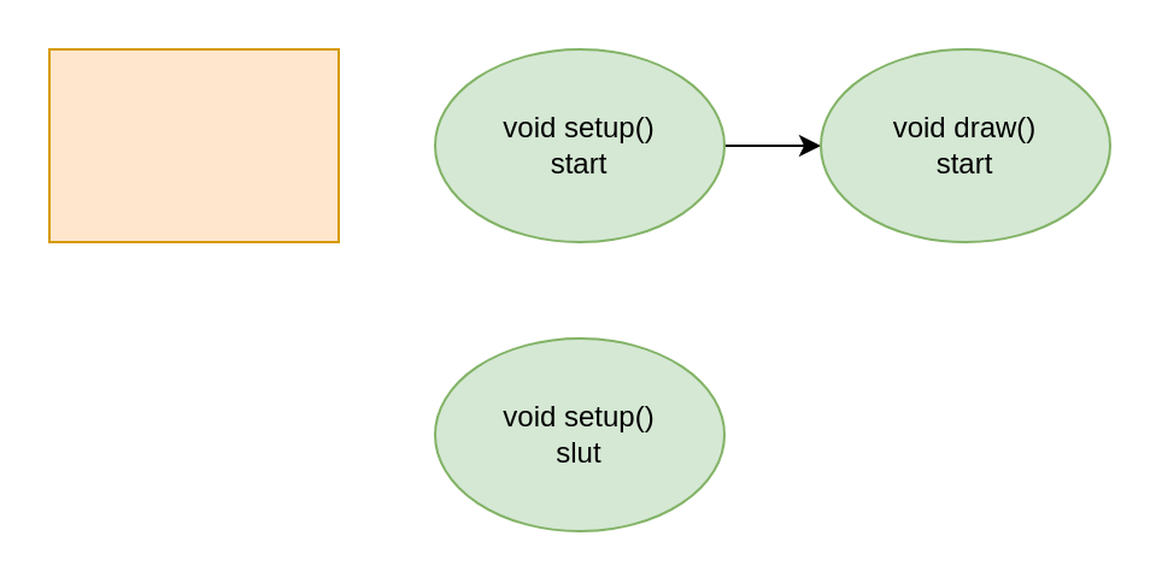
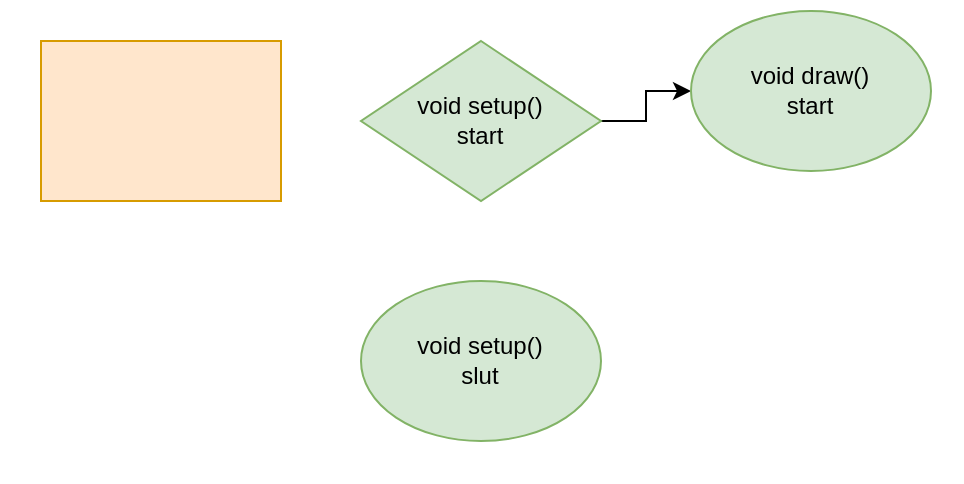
- <mxCell id="3" value="void setup()&lt;br&gt;start" style="ellipse;whiteSpace=wrap;html=1;fillColor=#d5e8d4;strokeColor=#82b366;" vertex="1" parent="1"><mxGeometry x="180" y="20" width="120" height="80" as="geometry" /></mxCell>
+ <mxCell id="3" value="void setup()&lt;br&gt;start" style="rhombus;whiteSpace=wrap;html=1;fillColor=#d5e8d4;strokeColor=#82b366;" vertex="1" parent="1"><mxGeometry x="180" y="20" width="120" height="80" as="geometry" /></mxCell>
- <mxCell id="5" value="void draw()&lt;br&gt;start" style="ellipse;whiteSpace=wrap;html=1;fillColor=#d5e8d4;strokeColor=#82b366;" vertex="1" parent="1"><mxGeometry x="340" y="20" width="120" height="80" as="geometry" /></mxCell>
+ <mxCell id="5" value="void draw()&lt;br&gt;start" style="ellipse;whiteSpace=wrap;html=1;fillColor=#d5e8d4;strokeColor=#82b366;" vertex="1" parent="1"><mxGeometry x="345" y="5" width="120" height="80" as="geometry" /></mxCell>
